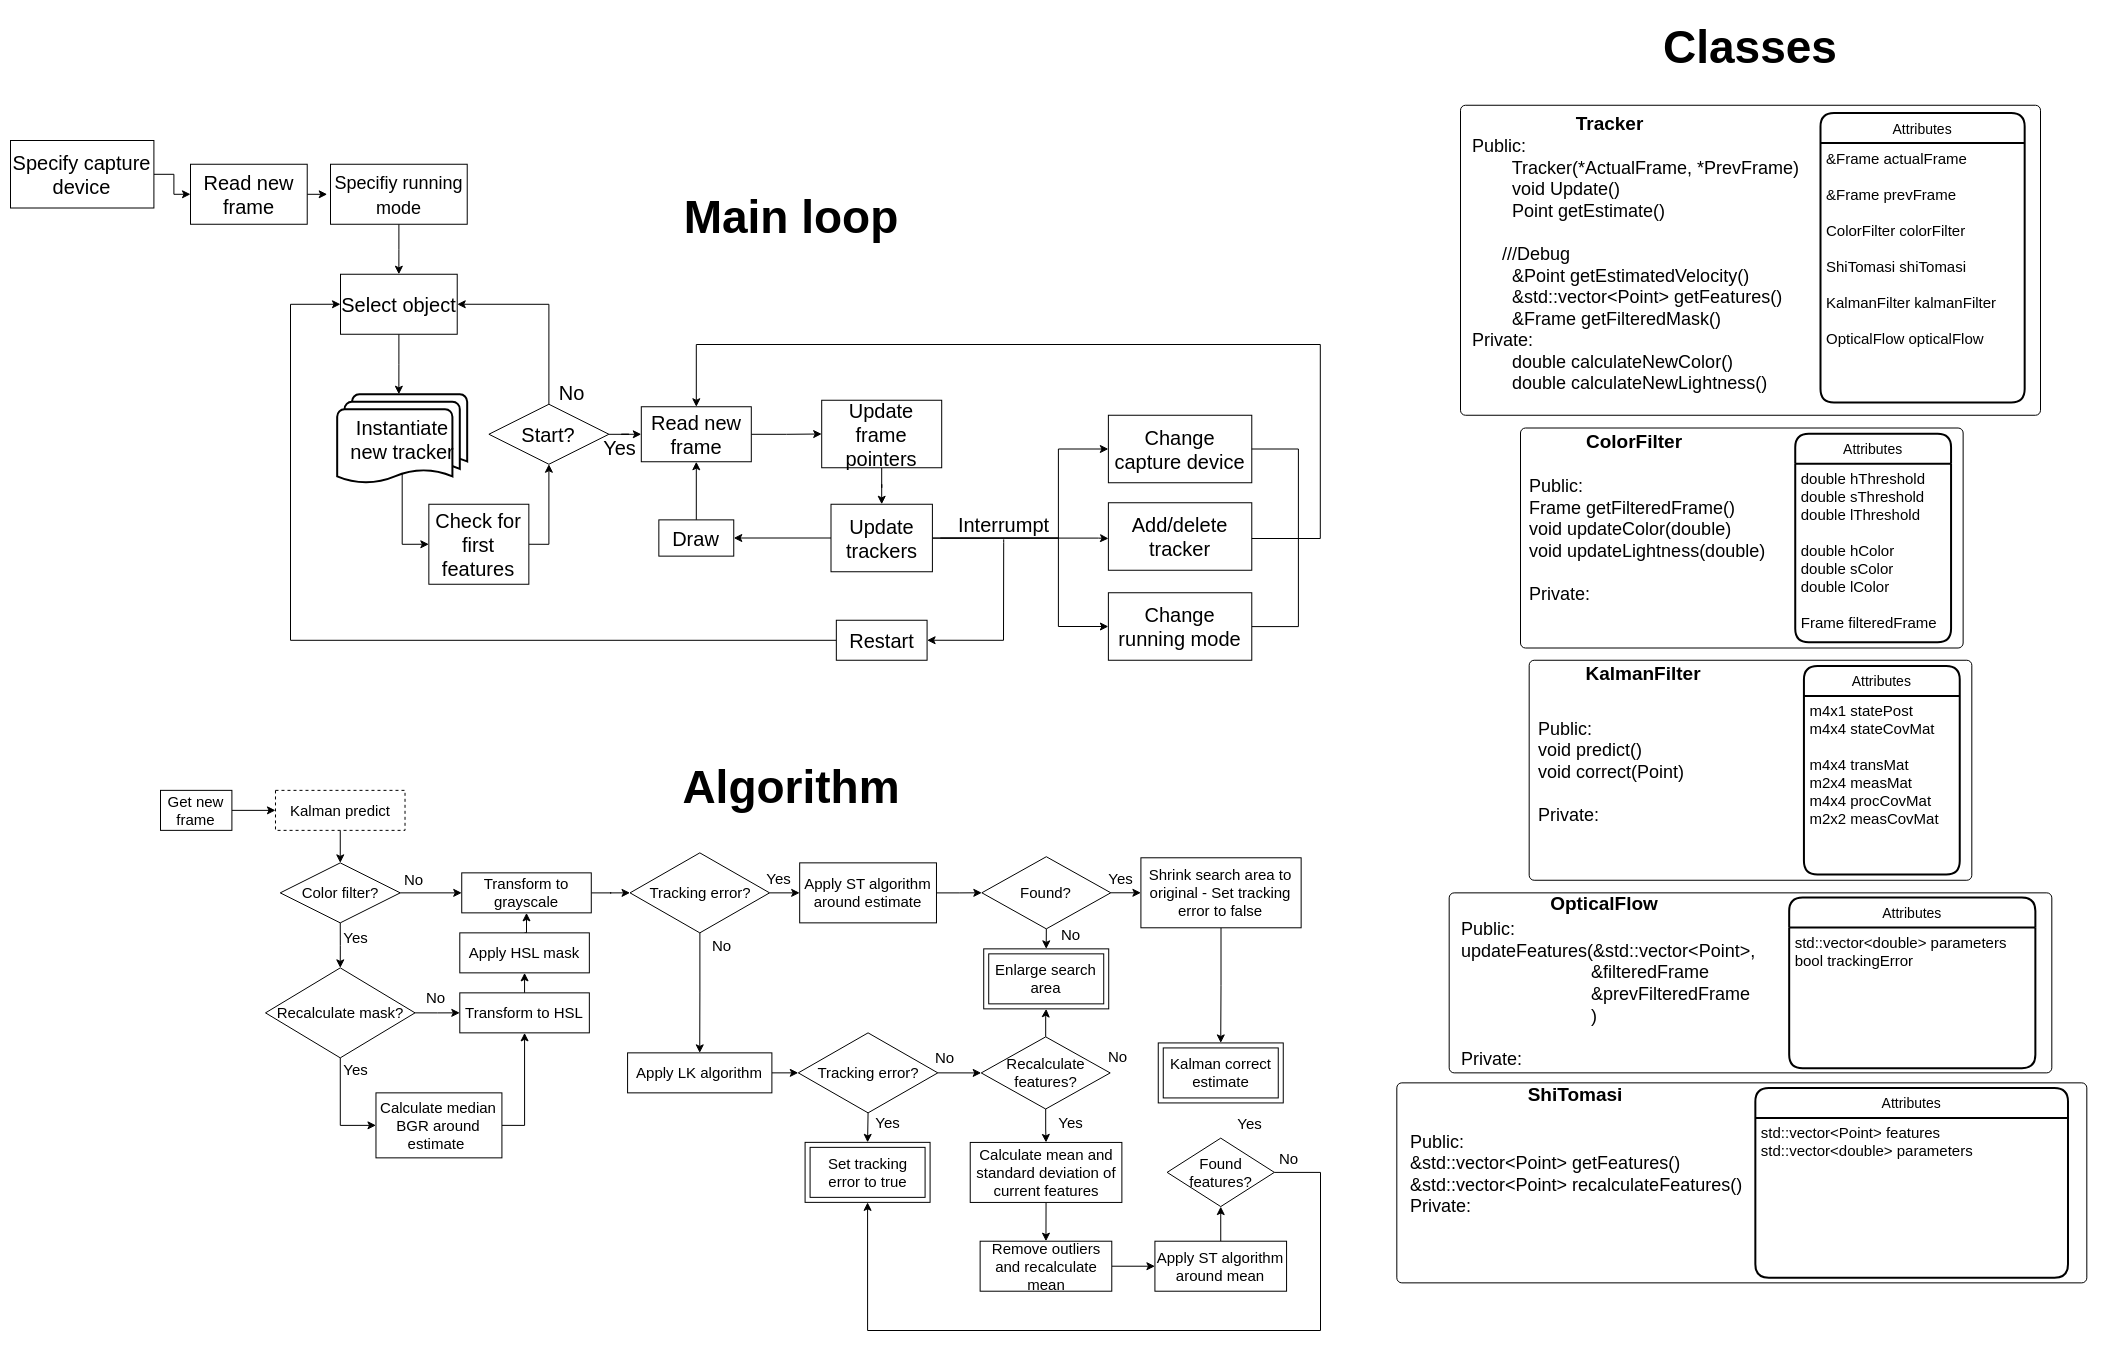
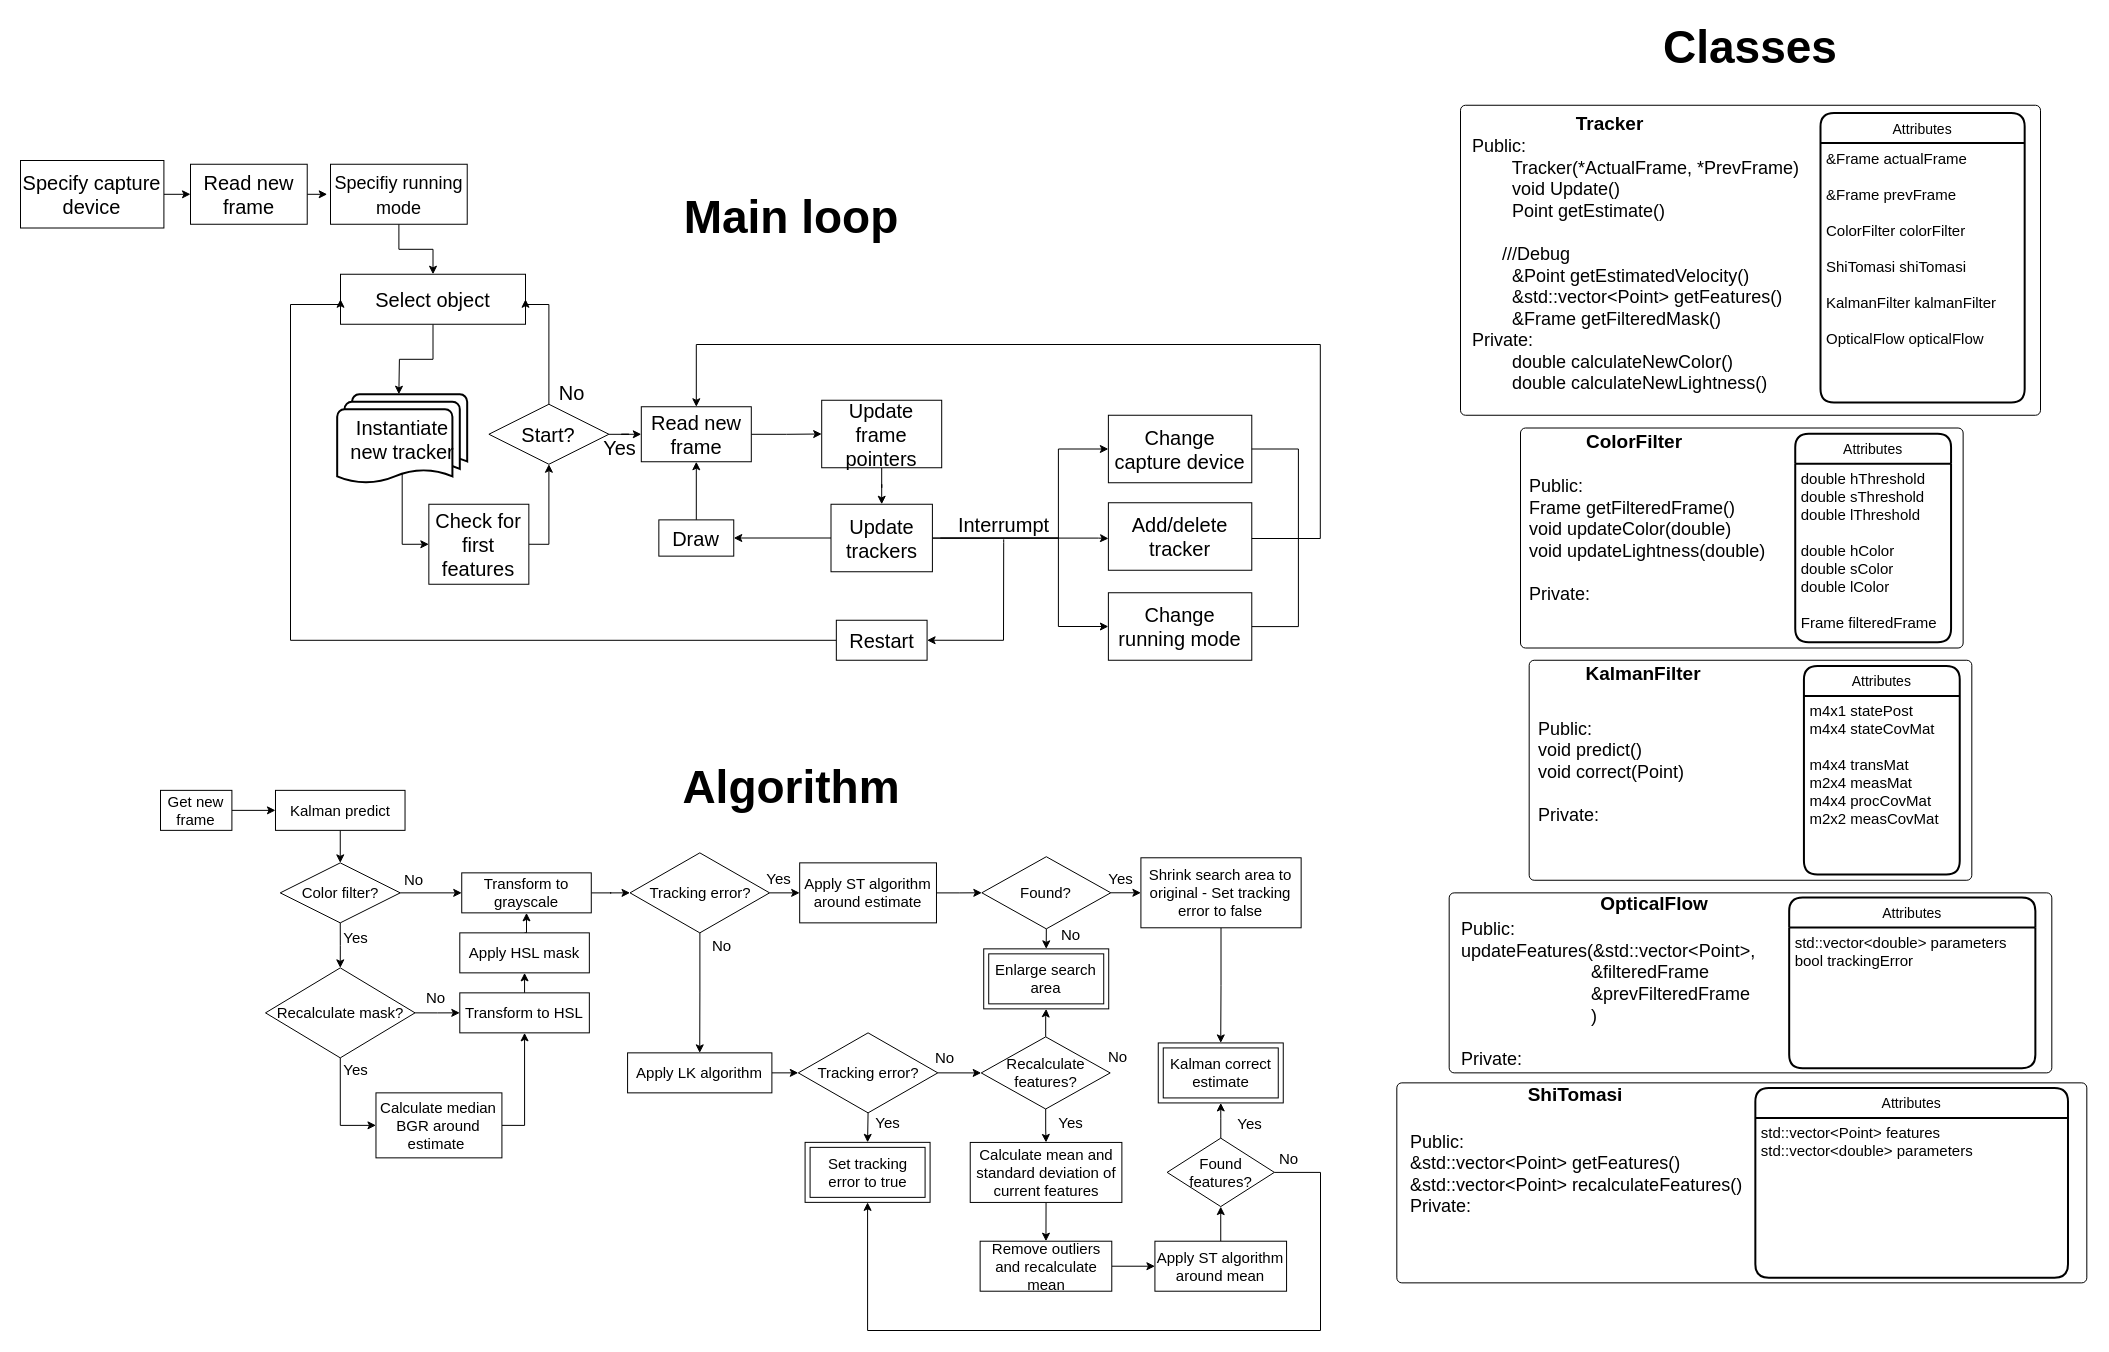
- <mxCell id="30" value="Specify capture device" style="shape=rectangle;perimeter=rhombusPerimeter;whiteSpace=wrap;html=1;align=center;fontSize=20;" parent="1" vertex="1"><mxGeometry x="10" y="140" width="143.4" height="67.5" as="geometry" /></mxCell>
+ <mxCell id="30" value="Specify capture device" style="shape=rectangle;perimeter=rhombusPerimeter;whiteSpace=wrap;html=1;align=center;fontSize=20;" parent="1" vertex="1"><mxGeometry x="20" y="160" width="143.4" height="67.5" as="geometry" /></mxCell>
- <mxCell id="11" value="Select object" style="shape=rectangle;perimeter=rhombusPerimeter;whiteSpace=wrap;html=1;align=center;fontSize=20;" parent="1" vertex="1"><mxGeometry x="340" y="273.75" width="116.72" height="60" as="geometry" /></mxCell>
+ <mxCell id="11" value="Select object" style="shape=rectangle;perimeter=rhombusPerimeter;whiteSpace=wrap;html=1;align=center;fontSize=20;" parent="1" vertex="1"><mxGeometry x="340" y="273.75" width="185" height="50" as="geometry" /></mxCell>
- <mxCell id="103" value="Kalman predict" style="whiteSpace=wrap;html=1;align=center;fontSize=15;dashed=1;" parent="1" vertex="1"><mxGeometry x="274.99" y="789.86" width="129.54" height="40" as="geometry" /></mxCell>
+ <mxCell id="103" value="Kalman predict" style="whiteSpace=wrap;html=1;align=center;fontSize=15;" parent="1" vertex="1"><mxGeometry x="274.99" y="789.86" width="129.54" height="40" as="geometry" /></mxCell>
- <mxCell id="50" value="&lt;font style=&quot;font-size: 19px&quot;&gt;&lt;b&gt;OpticalFlow&lt;/b&gt;&lt;/font&gt;" style="html=1;shape=mxgraph.er.anchor;whiteSpace=wrap;" parent="48" vertex="1"><mxGeometry x="110.484" y="4.615" width="90.396" height="13.846" as="geometry" /></mxCell>
+ <mxCell id="50" value="&lt;font style=&quot;font-size: 19px&quot;&gt;&lt;b&gt;OpticalFlow&lt;/b&gt;&lt;/font&gt;" style="html=1;shape=mxgraph.er.anchor;whiteSpace=wrap;" parent="48" vertex="1"><mxGeometry x="160.484" y="4.615" width="90.396" height="13.846" as="geometry" /></mxCell>
+ <mxCell id="122" style="edgeStyle=orthogonalEdgeStyle;rounded=0;orthogonalLoop=1;jettySize=auto;html=1;entryX=0.5;entryY=1;entryDx=0;entryDy=0;" parent="1" source="124" target="99" edge="1"><mxGeometry relative="1" as="geometry" /></mxCell>
